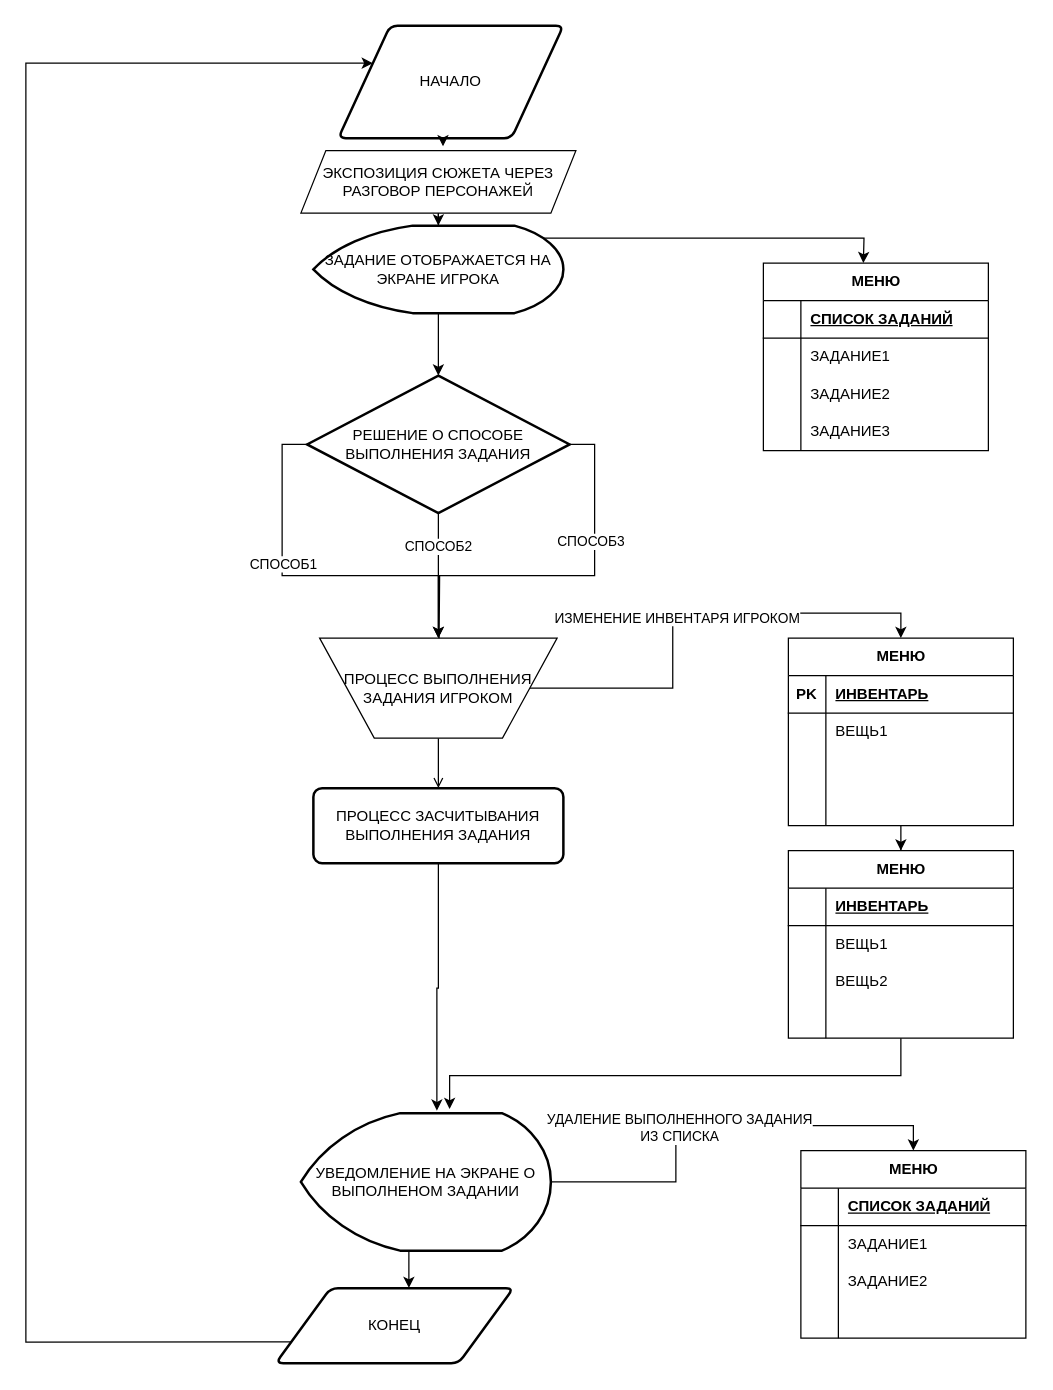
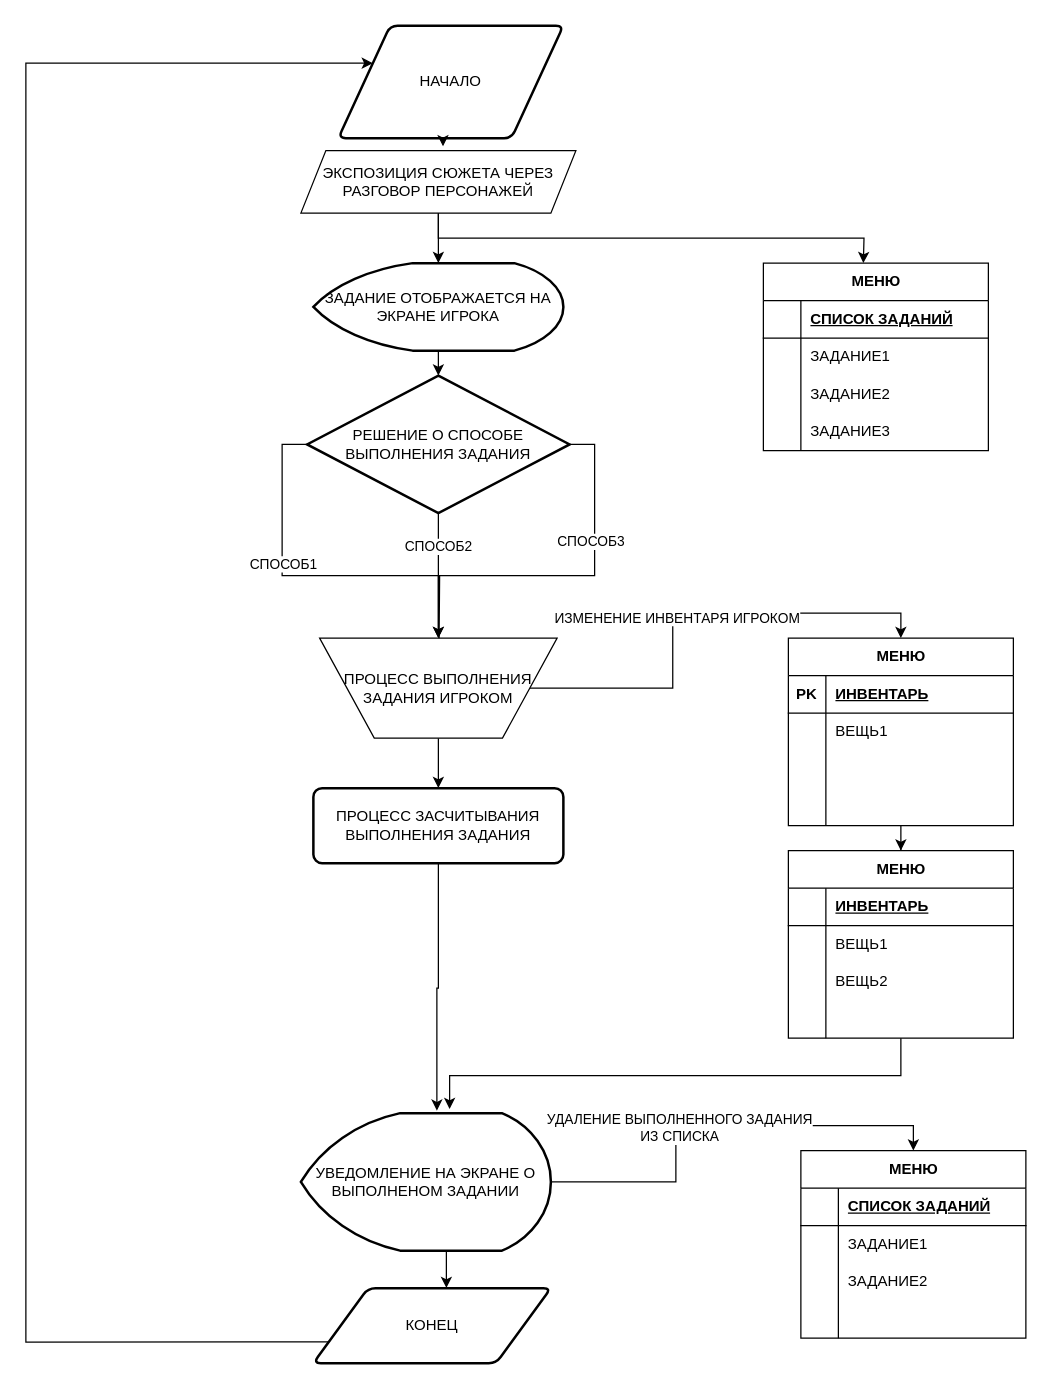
- <mxCell id="4" value="ЗАДАНИЕ ОТОБРАЖАЕТСЯ НА ЭКРАНЕ ИГРОКА" style="strokeWidth=2;html=1;shape=mxgraph.flowchart.display;whiteSpace=wrap;" vertex="1" parent="1"><mxGeometry x="250" y="180" width="200" height="70" as="geometry" /></mxCell>
+ <mxCell id="4" value="ЗАДАНИЕ ОТОБРАЖАЕТСЯ НА ЭКРАНЕ ИГРОКА" style="strokeWidth=2;html=1;shape=mxgraph.flowchart.display;whiteSpace=wrap;" vertex="1" parent="1"><mxGeometry x="250" y="210" width="200" height="70" as="geometry" /></mxCell>
- <mxCell id="28" style="edgeStyle=orthogonalEdgeStyle;rounded=0;orthogonalLoop=1;jettySize=auto;html=1;exitX=0.5;exitY=1;exitDx=0;exitDy=0;entryX=0.5;entryY=0;entryDx=0;entryDy=0;endArrow=open;" edge="1" parent="1" source="31" target="27"><mxGeometry relative="1" as="geometry" /></mxCell>
+ <mxCell id="28" style="edgeStyle=orthogonalEdgeStyle;rounded=0;orthogonalLoop=1;jettySize=auto;html=1;exitX=0.5;exitY=1;exitDx=0;exitDy=0;entryX=0.5;entryY=0;entryDx=0;entryDy=0;" edge="1" parent="1" source="31" target="27"><mxGeometry relative="1" as="geometry" /></mxCell>
- <mxCell id="50" value="КОНЕЦ" style="shape=parallelogram;html=1;strokeWidth=2;perimeter=parallelogramPerimeter;whiteSpace=wrap;rounded=1;arcSize=12;size=0.23;" vertex="1" parent="1"><mxGeometry x="220" y="1030" width="190" height="60" as="geometry" /></mxCell>
+ <mxCell id="50" value="КОНЕЦ" style="shape=parallelogram;html=1;strokeWidth=2;perimeter=parallelogramPerimeter;whiteSpace=wrap;rounded=1;arcSize=12;size=0.23;" vertex="1" parent="1"><mxGeometry x="250" y="1030" width="190" height="60" as="geometry" /></mxCell>
